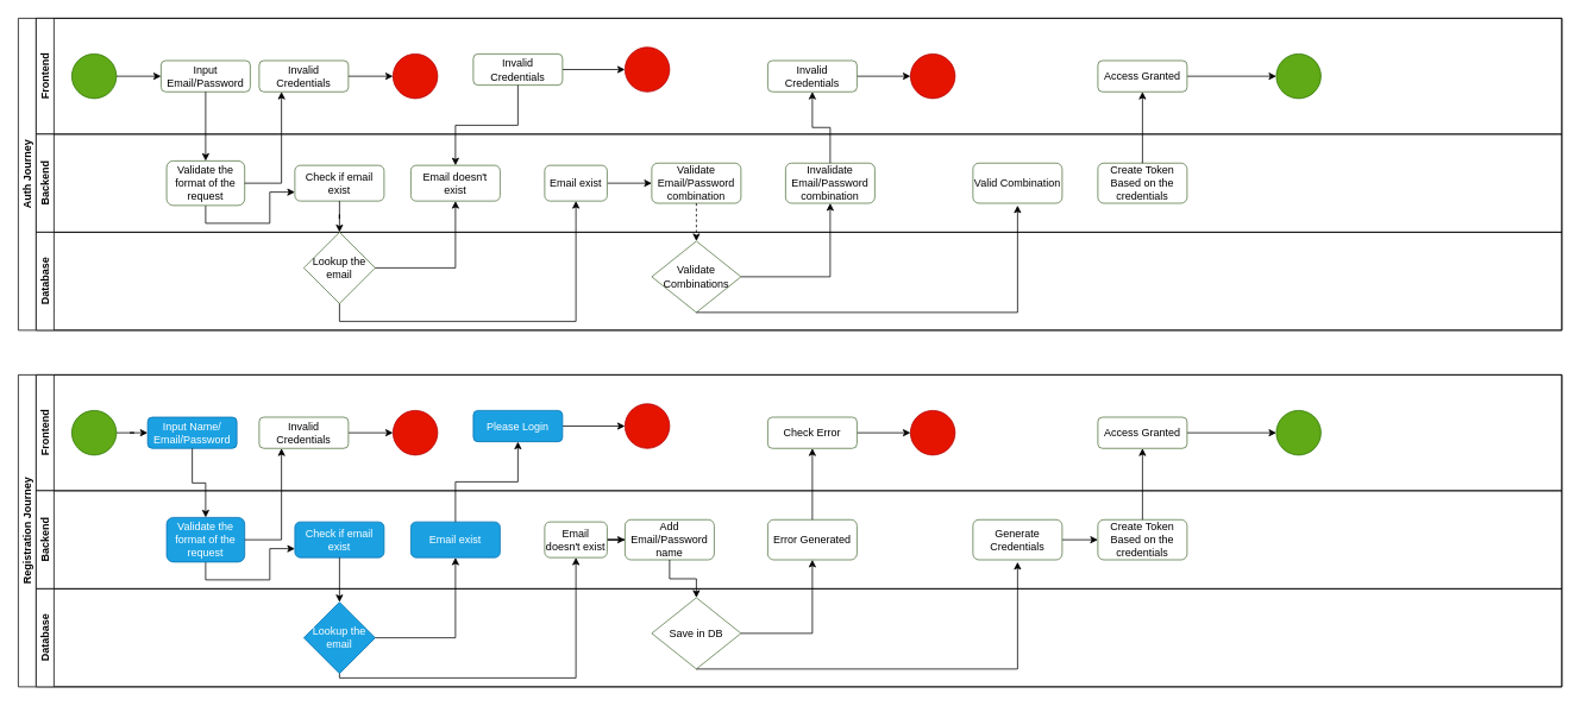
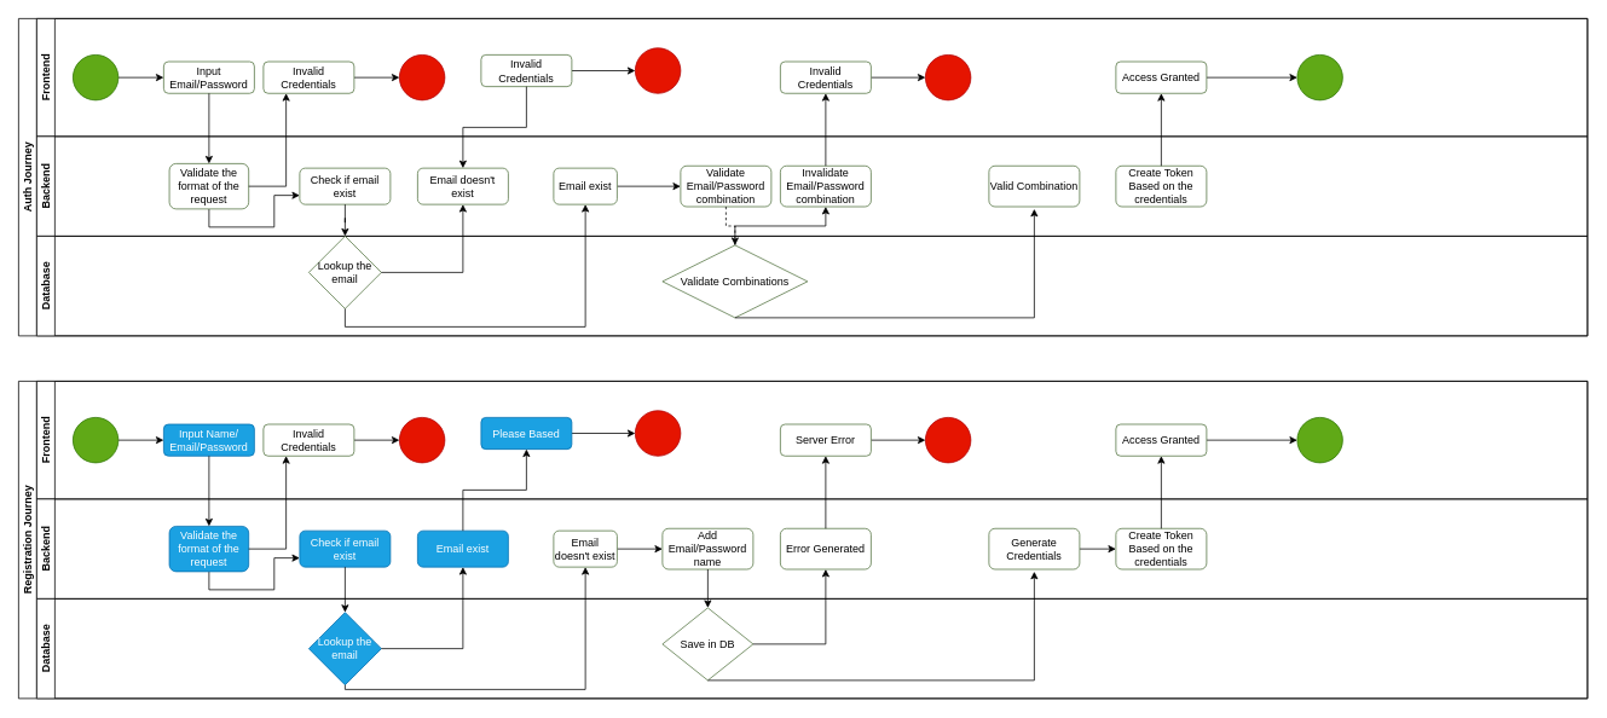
- <mxCell id="26" value="Validate Email/Password combination" style="rounded=1;whiteSpace=wrap;html=1;strokeColor=#537341;" vertex="1" parent="19"><mxGeometry x="690" y="32.5" width="100" height="45" as="geometry" /></mxCell>
+ <mxCell id="26" value="Validate Email/Password combination" style="rounded=1;whiteSpace=wrap;html=1;strokeColor=#537341;" vertex="1" parent="19"><mxGeometry x="710" y="32.5" width="100" height="45" as="geometry" /></mxCell>
- <mxCell id="27" value="Invalidate Email/Password combination" style="rounded=1;whiteSpace=wrap;html=1;strokeColor=#537341;" vertex="1" parent="19"><mxGeometry x="840" y="32.5" width="100" height="45" as="geometry" /></mxCell>
+ <mxCell id="27" value="Invalidate Email/Password combination" style="rounded=1;whiteSpace=wrap;html=1;strokeColor=#537341;" vertex="1" parent="19"><mxGeometry x="820" y="32.5" width="100" height="45" as="geometry" /></mxCell>
- <mxCell id="37" value="Validate Combinations" style="rhombus;whiteSpace=wrap;html=1;strokeColor=#537341;" vertex="1" parent="35"><mxGeometry x="690" y="10" width="100" height="80" as="geometry" /></mxCell>
+ <mxCell id="37" value="Validate Combinations" style="rhombus;whiteSpace=wrap;html=1;strokeColor=#537341;" vertex="1" parent="35"><mxGeometry x="690" y="10" width="160" height="80" as="geometry" /></mxCell>
- <mxCell id="50" value="Please Login" style="rounded=1;whiteSpace=wrap;html=1;strokeColor=#006EAF;fillColor=#1ba1e2;fontColor=#ffffff;" vertex="1" parent="45"><mxGeometry x="490" y="40" width="100" height="35" as="geometry" /></mxCell>
+ <mxCell id="50" value="Please Based" style="rounded=1;whiteSpace=wrap;html=1;strokeColor=#006EAF;fillColor=#1ba1e2;fontColor=#ffffff;" vertex="1" parent="45"><mxGeometry x="490" y="40" width="100" height="35" as="geometry" /></mxCell>
- <mxCell id="48" value="Input Name/&lt;br&gt;Email/Password" style="rounded=1;whiteSpace=wrap;html=1;strokeColor=#006EAF;fillColor=#1ba1e2;fontColor=#ffffff;" vertex="1" parent="45"><mxGeometry x="125" y="47.5" width="100" height="35" as="geometry" /></mxCell>
+ <mxCell id="48" value="Input Name/&lt;br&gt;Email/Password" style="rounded=1;whiteSpace=wrap;html=1;strokeColor=#006EAF;fillColor=#1ba1e2;fontColor=#ffffff;" vertex="1" parent="45"><mxGeometry x="140" y="47.5" width="100" height="35" as="geometry" /></mxCell>
- <mxCell id="53" value="Check Error" style="rounded=1;whiteSpace=wrap;html=1;strokeColor=#537341;" vertex="1" parent="45"><mxGeometry x="820" y="47.5" width="100" height="35" as="geometry" /></mxCell>
+ <mxCell id="53" value="Server Error" style="rounded=1;whiteSpace=wrap;html=1;strokeColor=#537341;" vertex="1" parent="45"><mxGeometry x="820" y="47.5" width="100" height="35" as="geometry" /></mxCell>
- <mxCell id="68" value="Add Email/Password name" style="rounded=1;whiteSpace=wrap;html=1;strokeColor=#537341;" vertex="1" parent="61"><mxGeometry x="660" y="32.5" width="100" height="45" as="geometry" /></mxCell>
+ <mxCell id="68" value="Add Email/Password name" style="rounded=1;whiteSpace=wrap;html=1;strokeColor=#537341;" vertex="1" parent="61"><mxGeometry x="690" y="32.5" width="100" height="45" as="geometry" /></mxCell>
